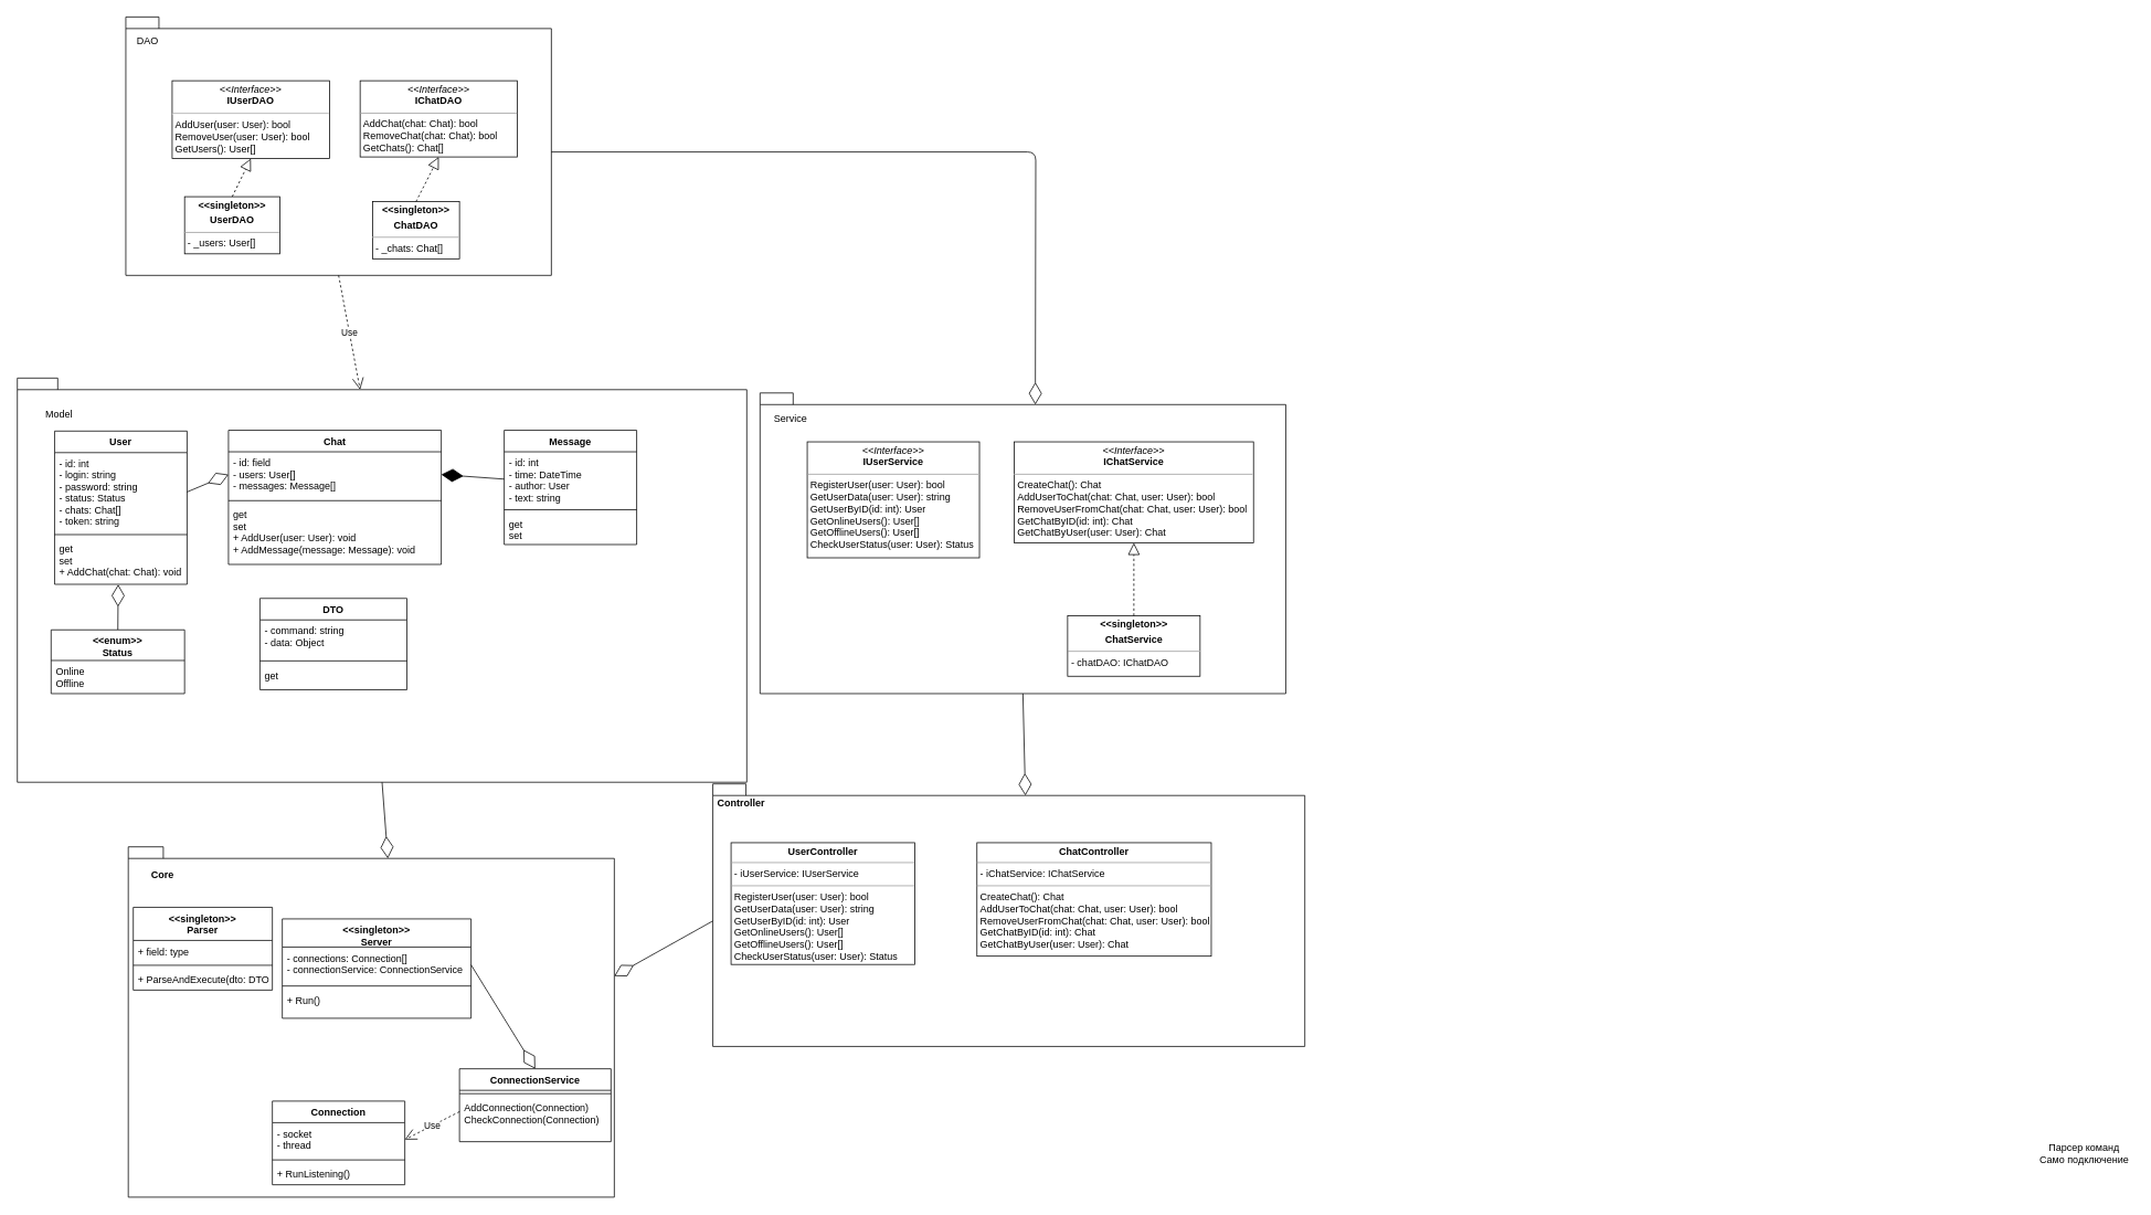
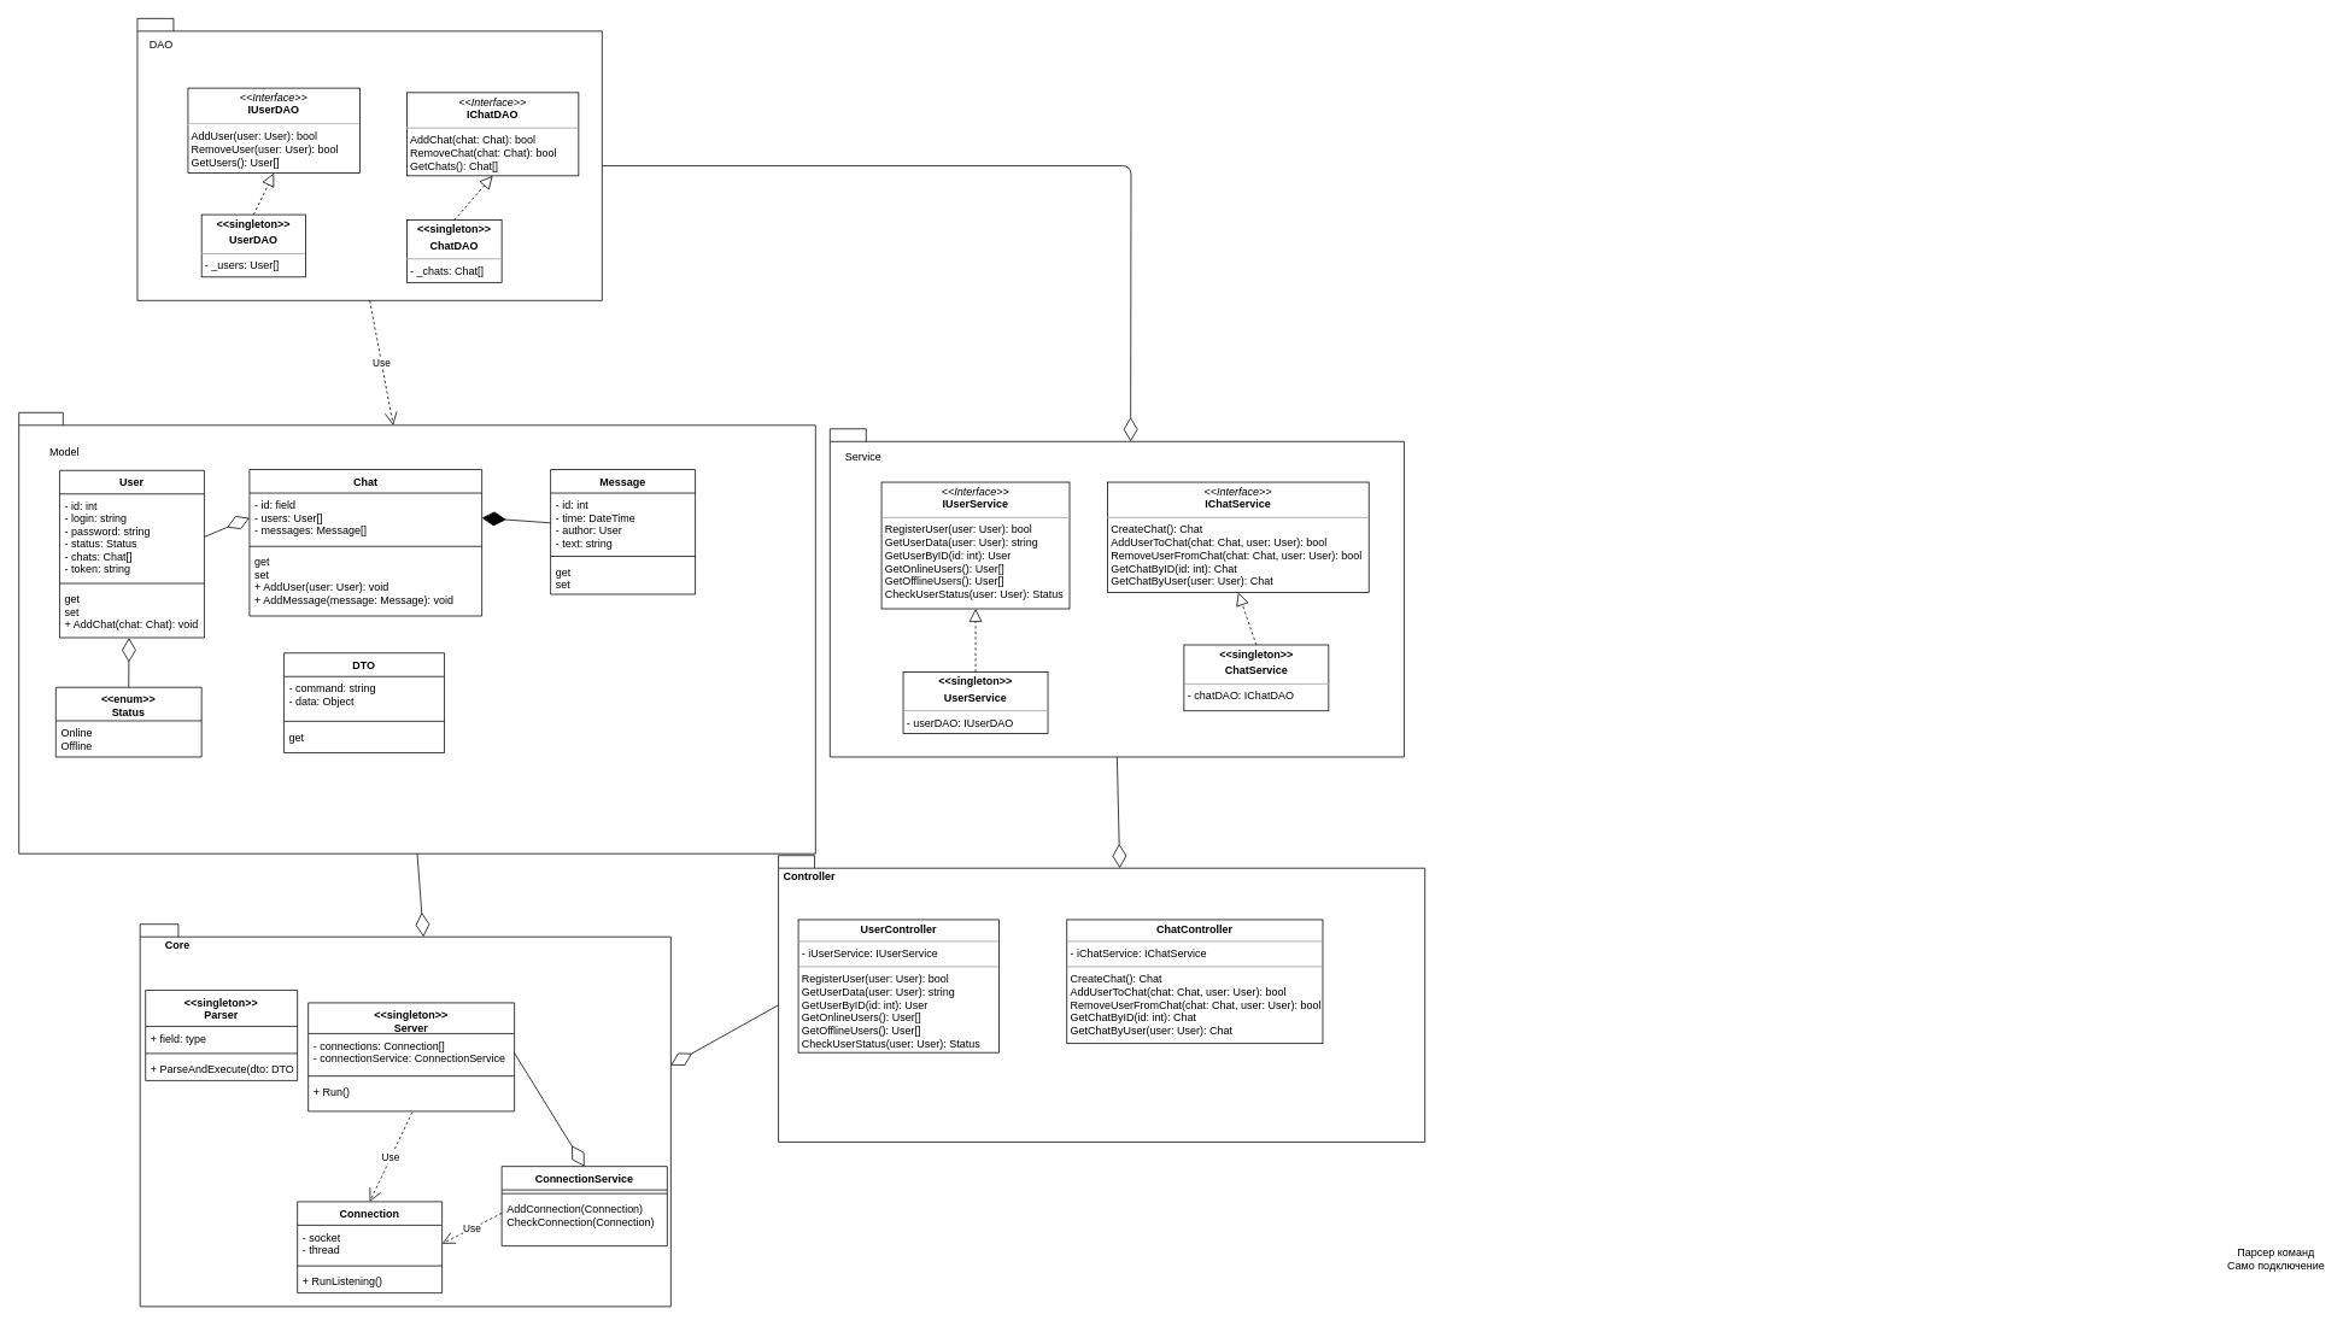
- <mxCell id="28" value="&lt;p style=&quot;margin: 0px ; margin-top: 4px ; text-align: center&quot;&gt;&lt;i&gt;&amp;lt;&amp;lt;Interface&amp;gt;&amp;gt;&lt;/i&gt;&lt;br&gt;&lt;b&gt;IChatDAO&lt;/b&gt;&lt;/p&gt;&lt;hr size=&quot;1&quot;&gt;&lt;p style=&quot;margin: 0px ; margin-left: 4px&quot;&gt;AddChat(chat: Chat): bool&lt;/p&gt;&lt;p style=&quot;margin: 0px ; margin-left: 4px&quot;&gt;RemoveChat(chat: Chat): bool&lt;/p&gt;&lt;p style=&quot;margin: 0px ; margin-left: 4px&quot;&gt;GetChats(): Chat[]&lt;/p&gt;" style="verticalAlign=top;align=left;overflow=fill;fontSize=12;fontFamily=Helvetica;html=1;" parent="1" vertex="1"><mxGeometry x="434" y="97" width="190" height="92" as="geometry" /></mxCell>
+ <mxCell id="28" value="&lt;p style=&quot;margin: 0px ; margin-top: 4px ; text-align: center&quot;&gt;&lt;i&gt;&amp;lt;&amp;lt;Interface&amp;gt;&amp;gt;&lt;/i&gt;&lt;br&gt;&lt;b&gt;IChatDAO&lt;/b&gt;&lt;/p&gt;&lt;hr size=&quot;1&quot;&gt;&lt;p style=&quot;margin: 0px ; margin-left: 4px&quot;&gt;AddChat(chat: Chat): bool&lt;/p&gt;&lt;p style=&quot;margin: 0px ; margin-left: 4px&quot;&gt;RemoveChat(chat: Chat): bool&lt;/p&gt;&lt;p style=&quot;margin: 0px ; margin-left: 4px&quot;&gt;GetChats(): Chat[]&lt;/p&gt;" style="verticalAlign=top;align=left;overflow=fill;fontSize=12;fontFamily=Helvetica;html=1;" parent="1" vertex="1"><mxGeometry x="449" y="102" width="190" height="92" as="geometry" /></mxCell>
+ <mxCell id="40" value="" style="endArrow=block;dashed=1;endFill=0;endSize=12;html=1;entryX=0.5;entryY=1;entryDx=0;entryDy=0;exitX=0.5;exitY=0;exitDx=0;exitDy=0;" parent="1" source="39" target="36" edge="1"><mxGeometry width="160" relative="1" as="geometry"><mxPoint x="1033" y="709" as="sourcePoint" /><mxPoint x="1193" y="709" as="targetPoint" /></mxGeometry></mxCell>
+ <mxCell id="39" value="&lt;p style=&quot;margin: 0px ; margin-top: 4px ; text-align: center&quot;&gt;&lt;b&gt;&amp;lt;&amp;lt;singleton&amp;gt;&amp;gt;&lt;/b&gt;&lt;/p&gt;&lt;p style=&quot;margin: 0px ; margin-top: 4px ; text-align: center&quot;&gt;&lt;b&gt;UserService&lt;/b&gt;&lt;br&gt;&lt;/p&gt;&lt;hr size=&quot;1&quot;&gt;&lt;p style=&quot;margin: 0px ; margin-left: 4px&quot;&gt;- userDAO: IUserDAO&lt;/p&gt;" style="verticalAlign=top;align=left;overflow=fill;fontSize=12;fontFamily=Helvetica;html=1;" parent="1" vertex="1"><mxGeometry x="998" y="743" width="160" height="68" as="geometry" /></mxCell>
- <mxCell id="41" value="&lt;p style=&quot;margin: 0px ; margin-top: 4px ; text-align: center&quot;&gt;&lt;b&gt;&amp;lt;&amp;lt;singleton&amp;gt;&amp;gt;&lt;/b&gt;&lt;/p&gt;&lt;p style=&quot;margin: 0px ; margin-top: 4px ; text-align: center&quot;&gt;&lt;b&gt;ChatService&lt;/b&gt;&lt;br&gt;&lt;/p&gt;&lt;hr size=&quot;1&quot;&gt;&lt;p style=&quot;margin: 0px ; margin-left: 4px&quot;&gt;- chatDAO: IChatDAO&lt;/p&gt;" style="verticalAlign=top;align=left;overflow=fill;fontSize=12;fontFamily=Helvetica;html=1;" parent="1" vertex="1"><mxGeometry x="1288.5" y="743" width="160" height="73" as="geometry" /></mxCell>
+ <mxCell id="41" value="&lt;p style=&quot;margin: 0px ; margin-top: 4px ; text-align: center&quot;&gt;&lt;b&gt;&amp;lt;&amp;lt;singleton&amp;gt;&amp;gt;&lt;/b&gt;&lt;/p&gt;&lt;p style=&quot;margin: 0px ; margin-top: 4px ; text-align: center&quot;&gt;&lt;b&gt;ChatService&lt;/b&gt;&lt;br&gt;&lt;/p&gt;&lt;hr size=&quot;1&quot;&gt;&lt;p style=&quot;margin: 0px ; margin-left: 4px&quot;&gt;- chatDAO: IChatDAO&lt;/p&gt;" style="verticalAlign=top;align=left;overflow=fill;fontSize=12;fontFamily=Helvetica;html=1;" parent="1" vertex="1"><mxGeometry x="1308.5" y="713" width="160" height="73" as="geometry" /></mxCell>
- <mxCell id="53" value="&lt;b&gt;Core&lt;/b&gt;" style="text;html=1;align=center;verticalAlign=middle;resizable=0;points=[];autosize=1;" parent="1" vertex="1"><mxGeometry x="176" y="1047" width="37" height="18" as="geometry" /></mxCell>
+ <mxCell id="53" value="&lt;b&gt;Core&lt;/b&gt;" style="text;html=1;align=center;verticalAlign=middle;resizable=0;points=[];autosize=1;" parent="1" vertex="1"><mxGeometry x="176" y="1037" width="37" height="18" as="geometry" /></mxCell>
+ <mxCell id="72" value="Use" style="endArrow=open;endSize=12;dashed=1;html=1;exitX=0.504;exitY=1.029;exitDx=0;exitDy=0;exitPerimeter=0;entryX=0.5;entryY=0;entryDx=0;entryDy=0;" parent="1" source="63" target="64" edge="1"><mxGeometry width="160" relative="1" as="geometry"><mxPoint x="321" y="1546" as="sourcePoint" /><mxPoint x="481" y="1546" as="targetPoint" /></mxGeometry></mxCell>
